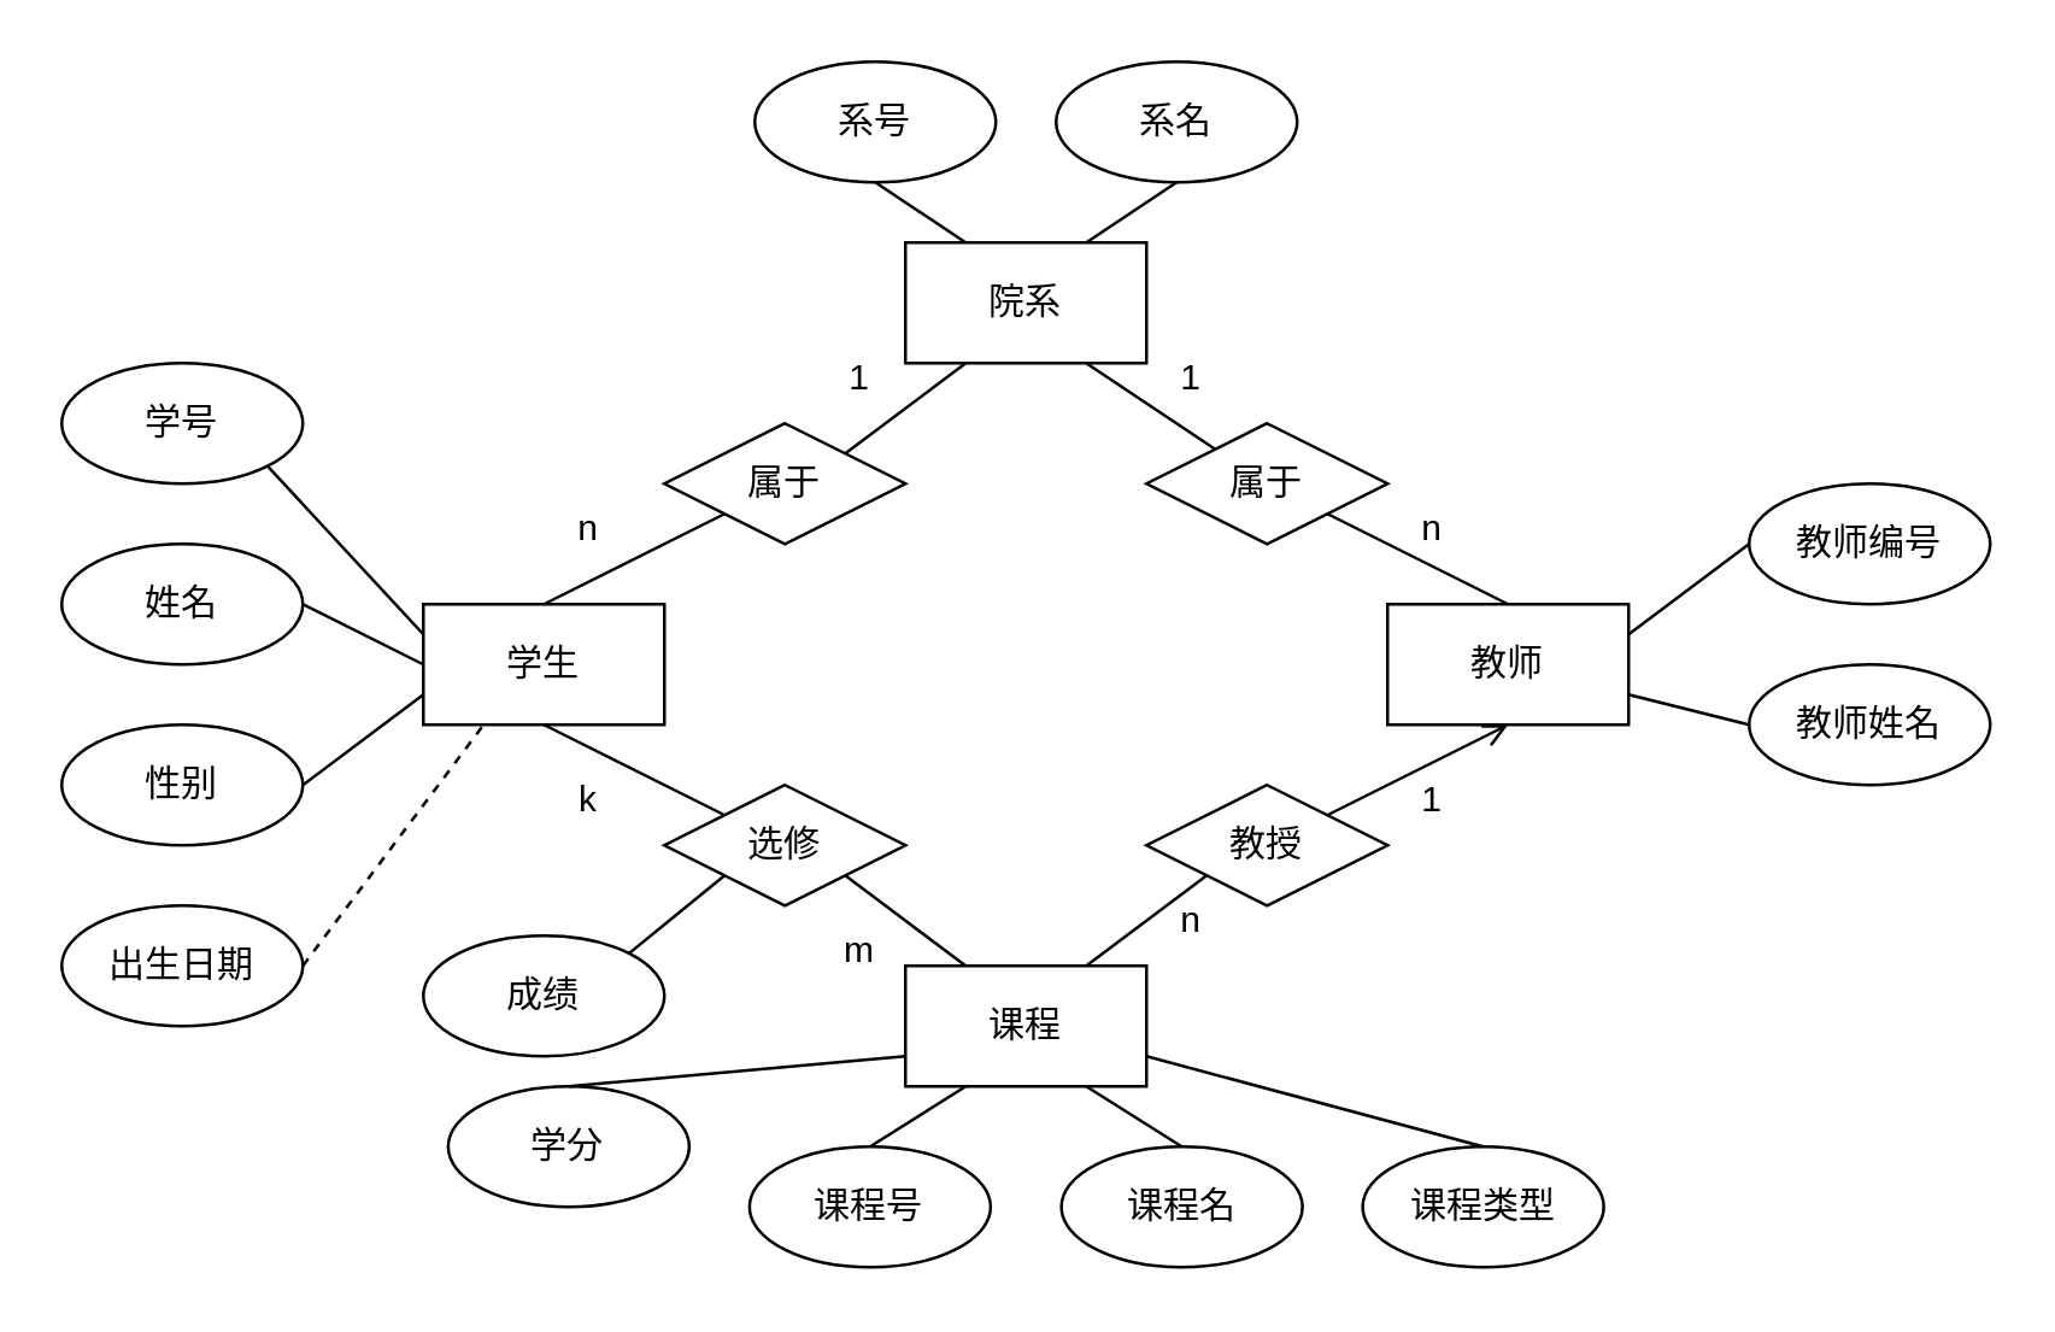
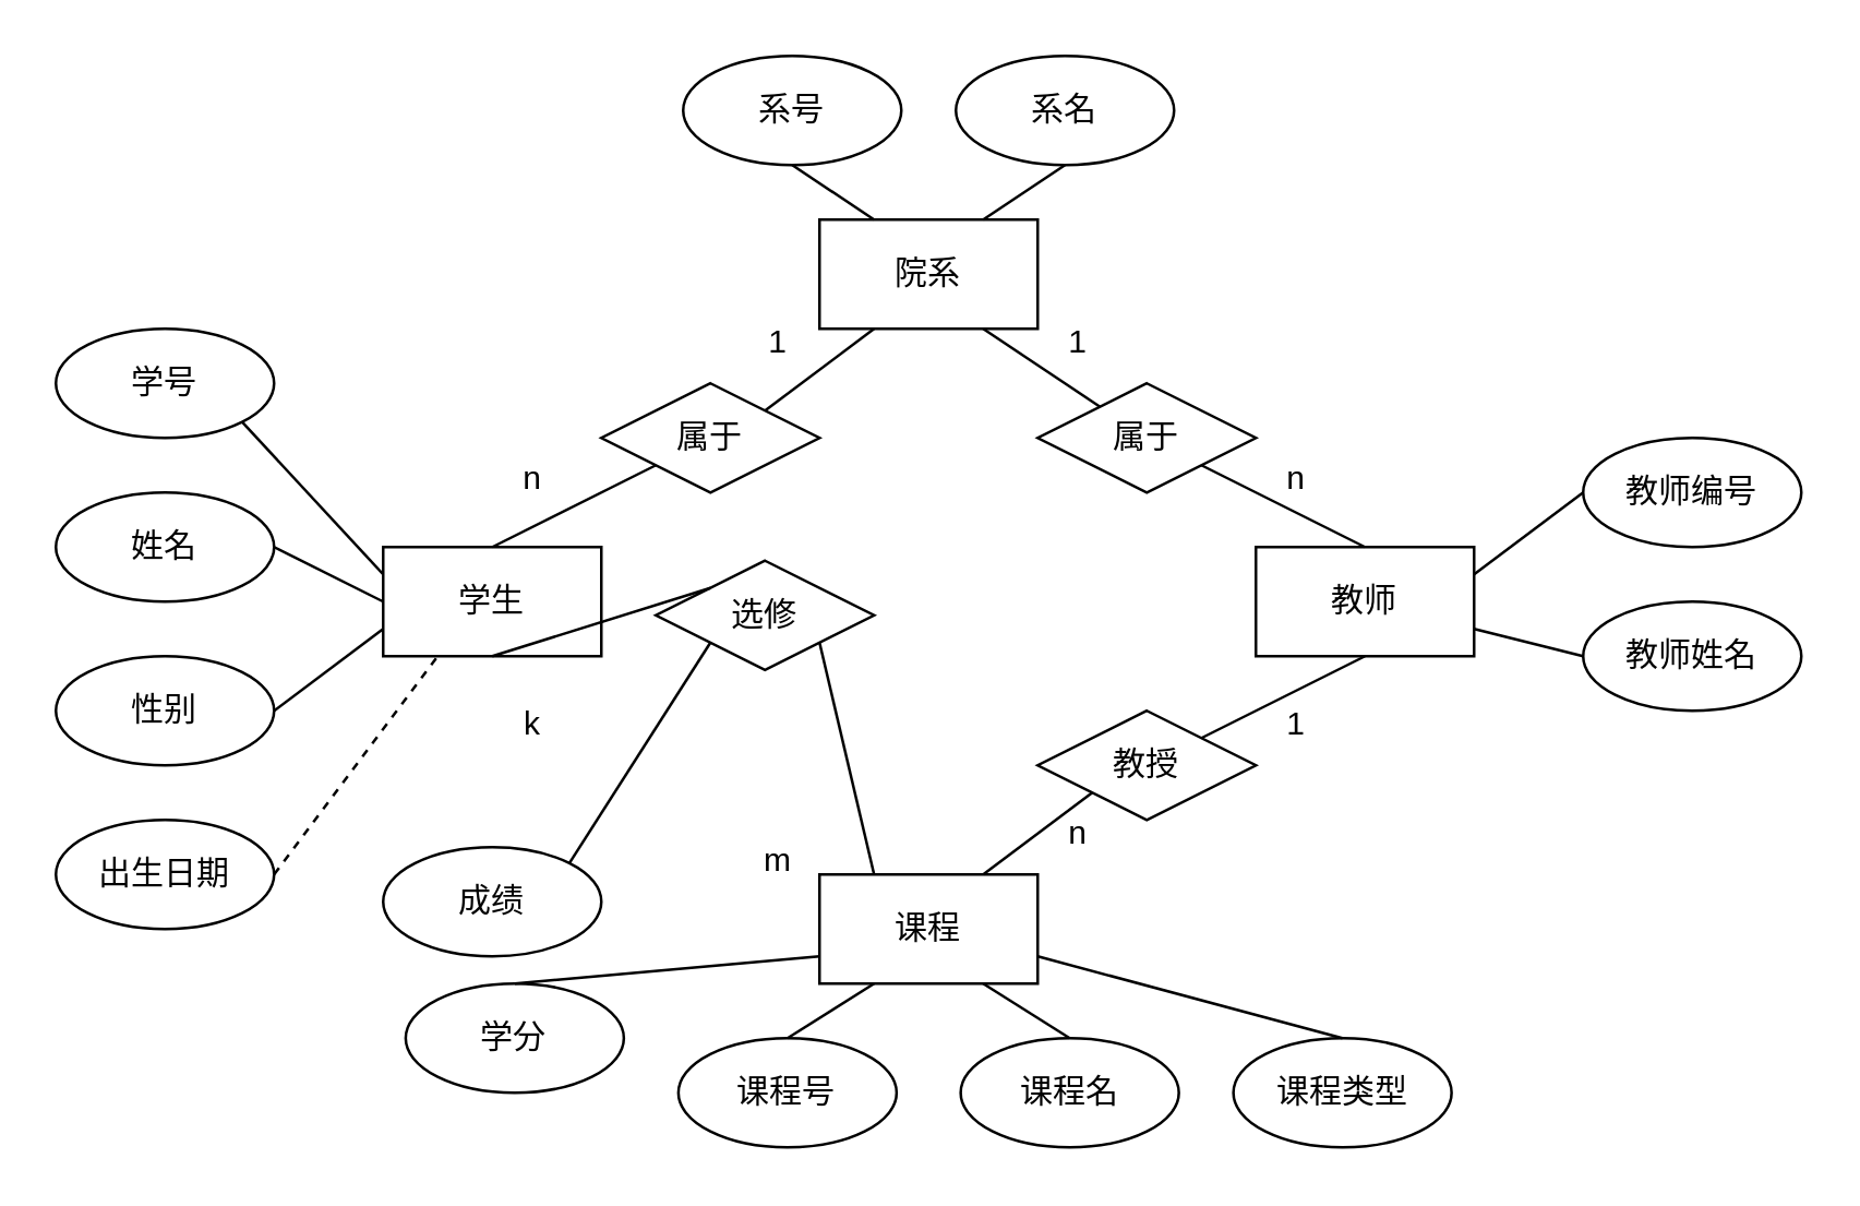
- <mxCell id="12" value="" style="endArrow=open;html=1;rounded=0;exitX=1;exitY=0;exitDx=0;exitDy=0;entryX=0.5;entryY=1;entryDx=0;entryDy=0;" edge="1" parent="1" source="8" target="5"><mxGeometry width="50" height="50" relative="1" as="geometry"><mxPoint x="470" y="290" as="sourcePoint" /><mxPoint x="510" y="260" as="targetPoint" /></mxGeometry></mxCell>
+ <mxCell id="12" value="" style="endArrow=none;html=1;rounded=0;exitX=1;exitY=0;exitDx=0;exitDy=0;entryX=0.5;entryY=1;entryDx=0;entryDy=0;" edge="1" parent="1" source="8" target="5"><mxGeometry width="50" height="50" relative="1" as="geometry"><mxPoint x="470" y="290" as="sourcePoint" /><mxPoint x="510" y="260" as="targetPoint" /></mxGeometry></mxCell>
- <mxCell id="3" value="选修" style="rhombus;whiteSpace=wrap;html=1;" vertex="1" parent="1"><mxGeometry x="220" y="260" width="80" height="40" as="geometry" /></mxCell>
+ <mxCell id="3" value="选修" style="rhombus;whiteSpace=wrap;html=1;" vertex="1" parent="1"><mxGeometry x="240" y="205" width="80" height="40" as="geometry" /></mxCell>
